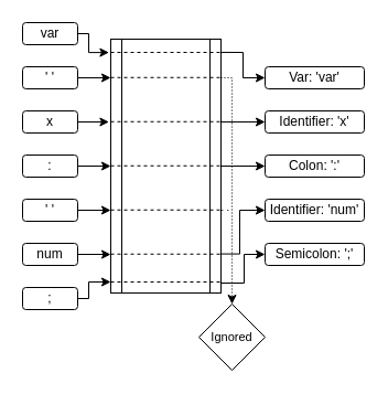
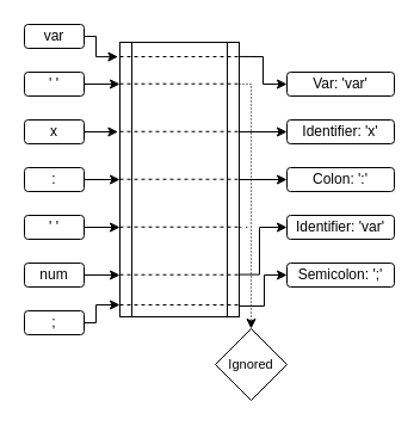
- <mxCell id="11" value="Identifier: 'num'" style="rounded=1;whiteSpace=wrap;html=1;" parent="1" vertex="1"><mxGeometry x="240" y="180" width="90" height="20" as="geometry" /></mxCell>
+ <mxCell id="11" value="Identifier: 'var'" style="rounded=1;whiteSpace=wrap;html=1;" parent="1" vertex="1"><mxGeometry x="240" y="180" width="90" height="20" as="geometry" /></mxCell>
